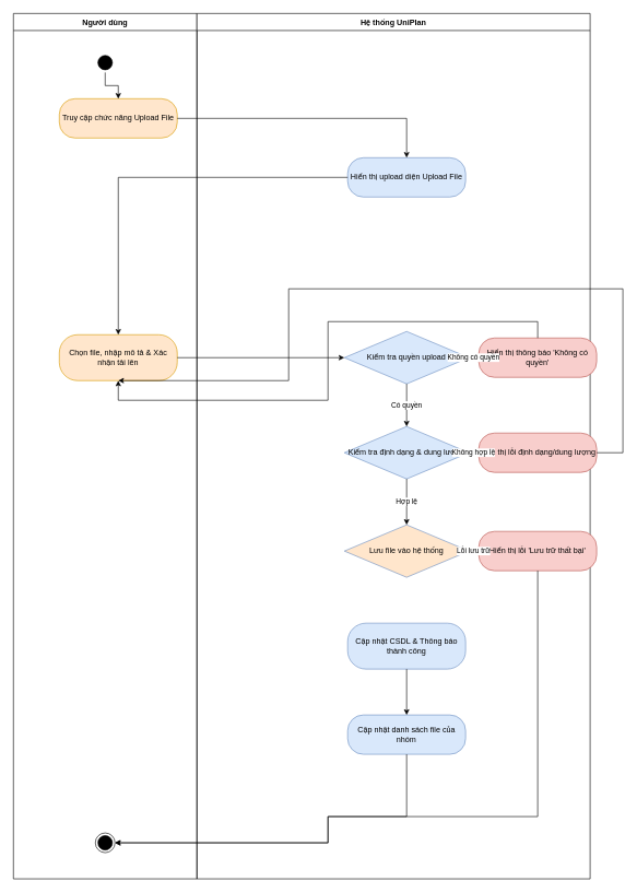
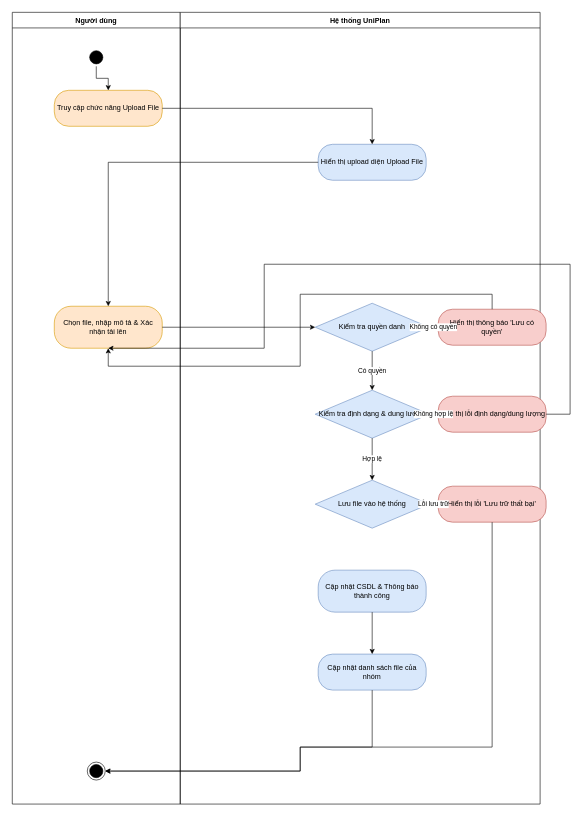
- <mxCell id="9" value="Kiểm tra quyền upload" style="rhombus;whiteSpace=wrap;html=1;fillColor=#D9E8FB;strokeColor=#6C8EBF;verticalAlign=middle;fontFamily=Arial;fontSize=12;" parent="7" vertex="1"><mxGeometry x="225" y="485" width="190" height="80" as="geometry" /></mxCell>
+ <mxCell id="9" value="Kiểm tra quyền danh" style="rhombus;whiteSpace=wrap;html=1;fillColor=#D9E8FB;strokeColor=#6C8EBF;verticalAlign=middle;fontFamily=Arial;fontSize=12;" parent="7" vertex="1"><mxGeometry x="225" y="485" width="190" height="80" as="geometry" /></mxCell>
- <mxCell id="14" value="Hiển thị thông báo 'Không có quyền'" style="rounded=1;whiteSpace=wrap;html=1;arcSize=40;fillColor=#F8CECC;strokeColor=#B85450;verticalAlign=middle;fontFamily=Arial;fontSize=12;" parent="7" vertex="1"><mxGeometry x="430" y="495" width="180" height="60" as="geometry" /></mxCell>
+ <mxCell id="14" value="Hiển thị thông báo 'Lưu có quyền'" style="rounded=1;whiteSpace=wrap;html=1;arcSize=40;fillColor=#F8CECC;strokeColor=#B85450;verticalAlign=middle;fontFamily=Arial;fontSize=12;" parent="7" vertex="1"><mxGeometry x="430" y="495" width="180" height="60" as="geometry" /></mxCell>
- <mxCell id="11" value="Lưu file vào hệ thống" style="rhombus;whiteSpace=wrap;html=1;fillColor=#ffe6cc;strokeColor=#6C8EBF;verticalAlign=middle;fontFamily=Arial;fontSize=12;" parent="7" vertex="1"><mxGeometry x="225" y="780" width="190" height="80" as="geometry" /></mxCell>
+ <mxCell id="11" value="Lưu file vào hệ thống" style="rhombus;whiteSpace=wrap;html=1;fillColor=#D9E8FB;strokeColor=#6C8EBF;verticalAlign=middle;fontFamily=Arial;fontSize=12;" parent="7" vertex="1"><mxGeometry x="225" y="780" width="190" height="80" as="geometry" /></mxCell>
